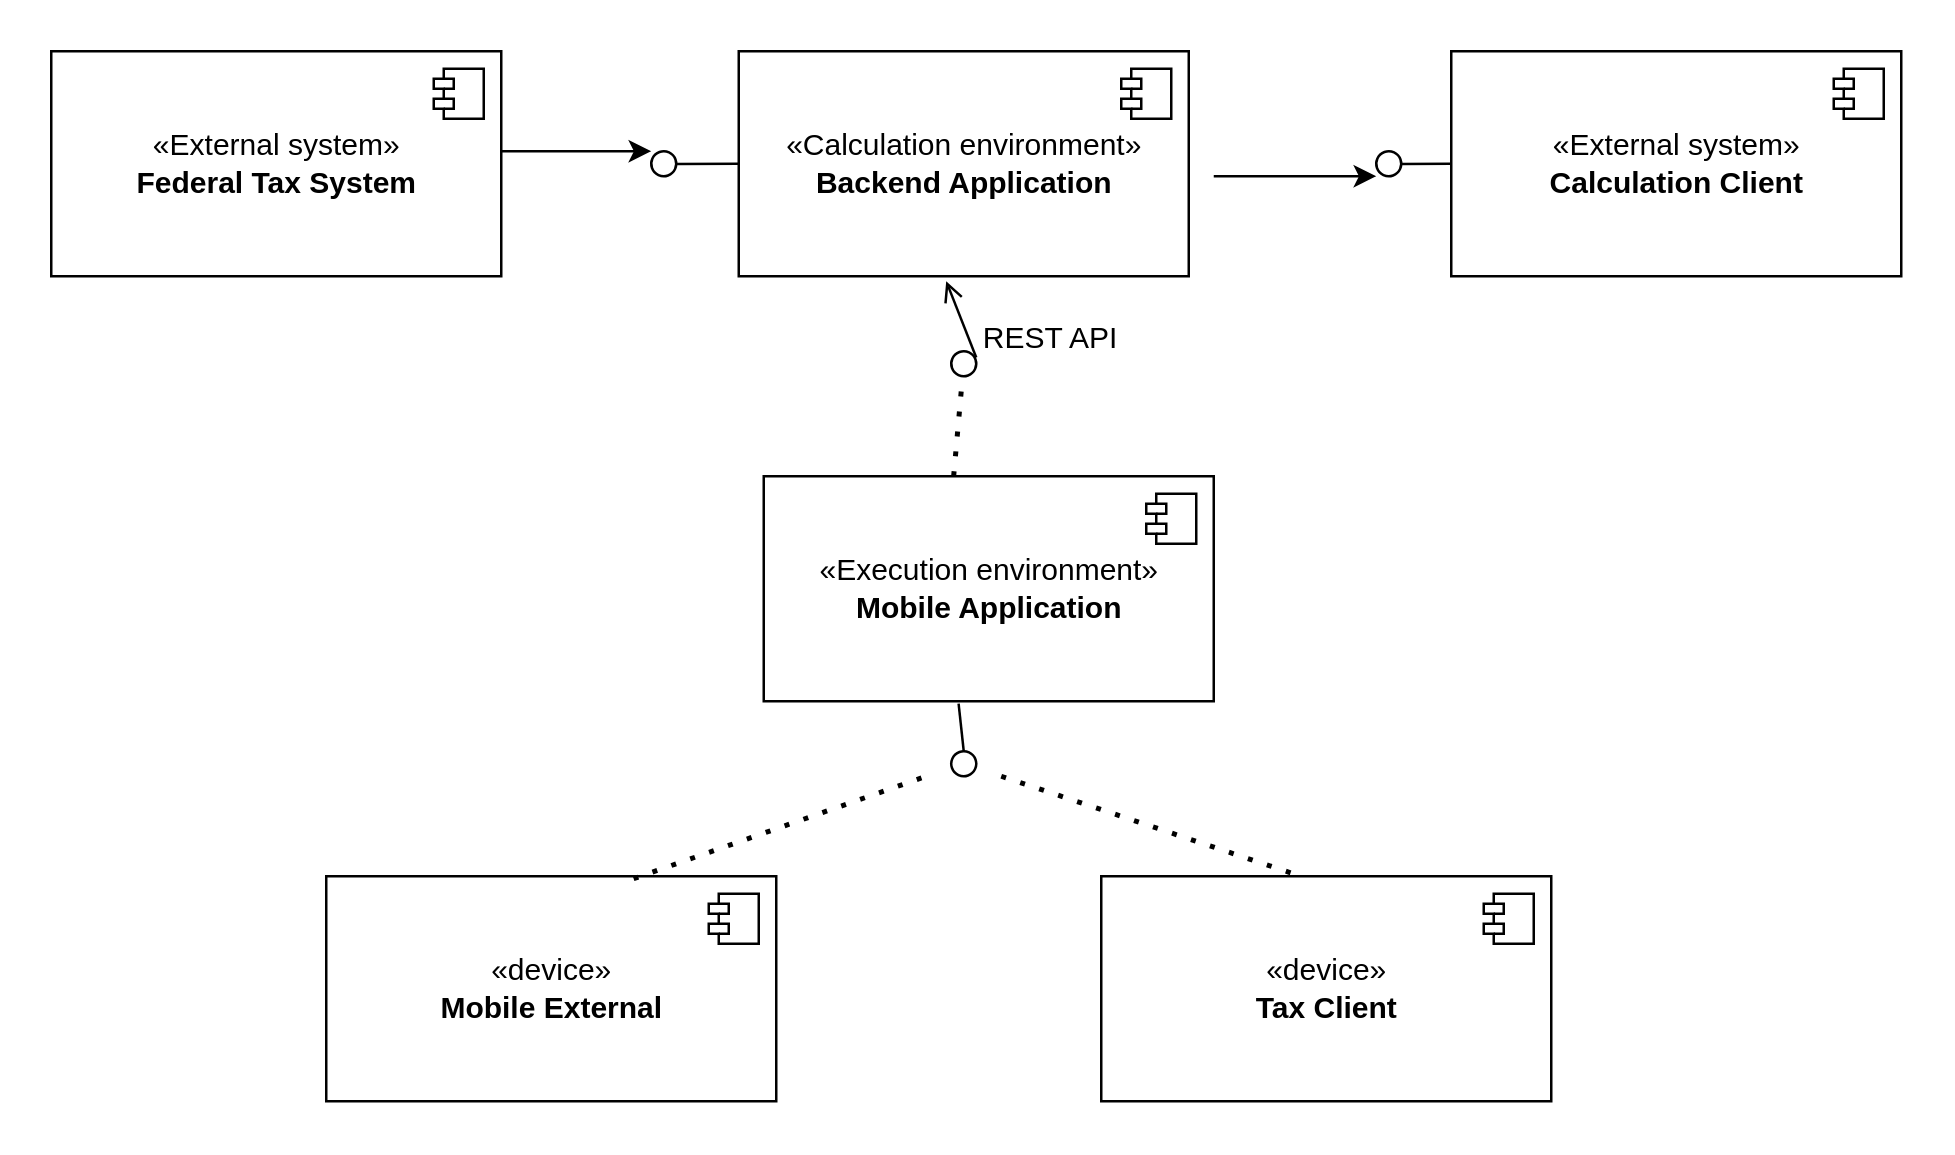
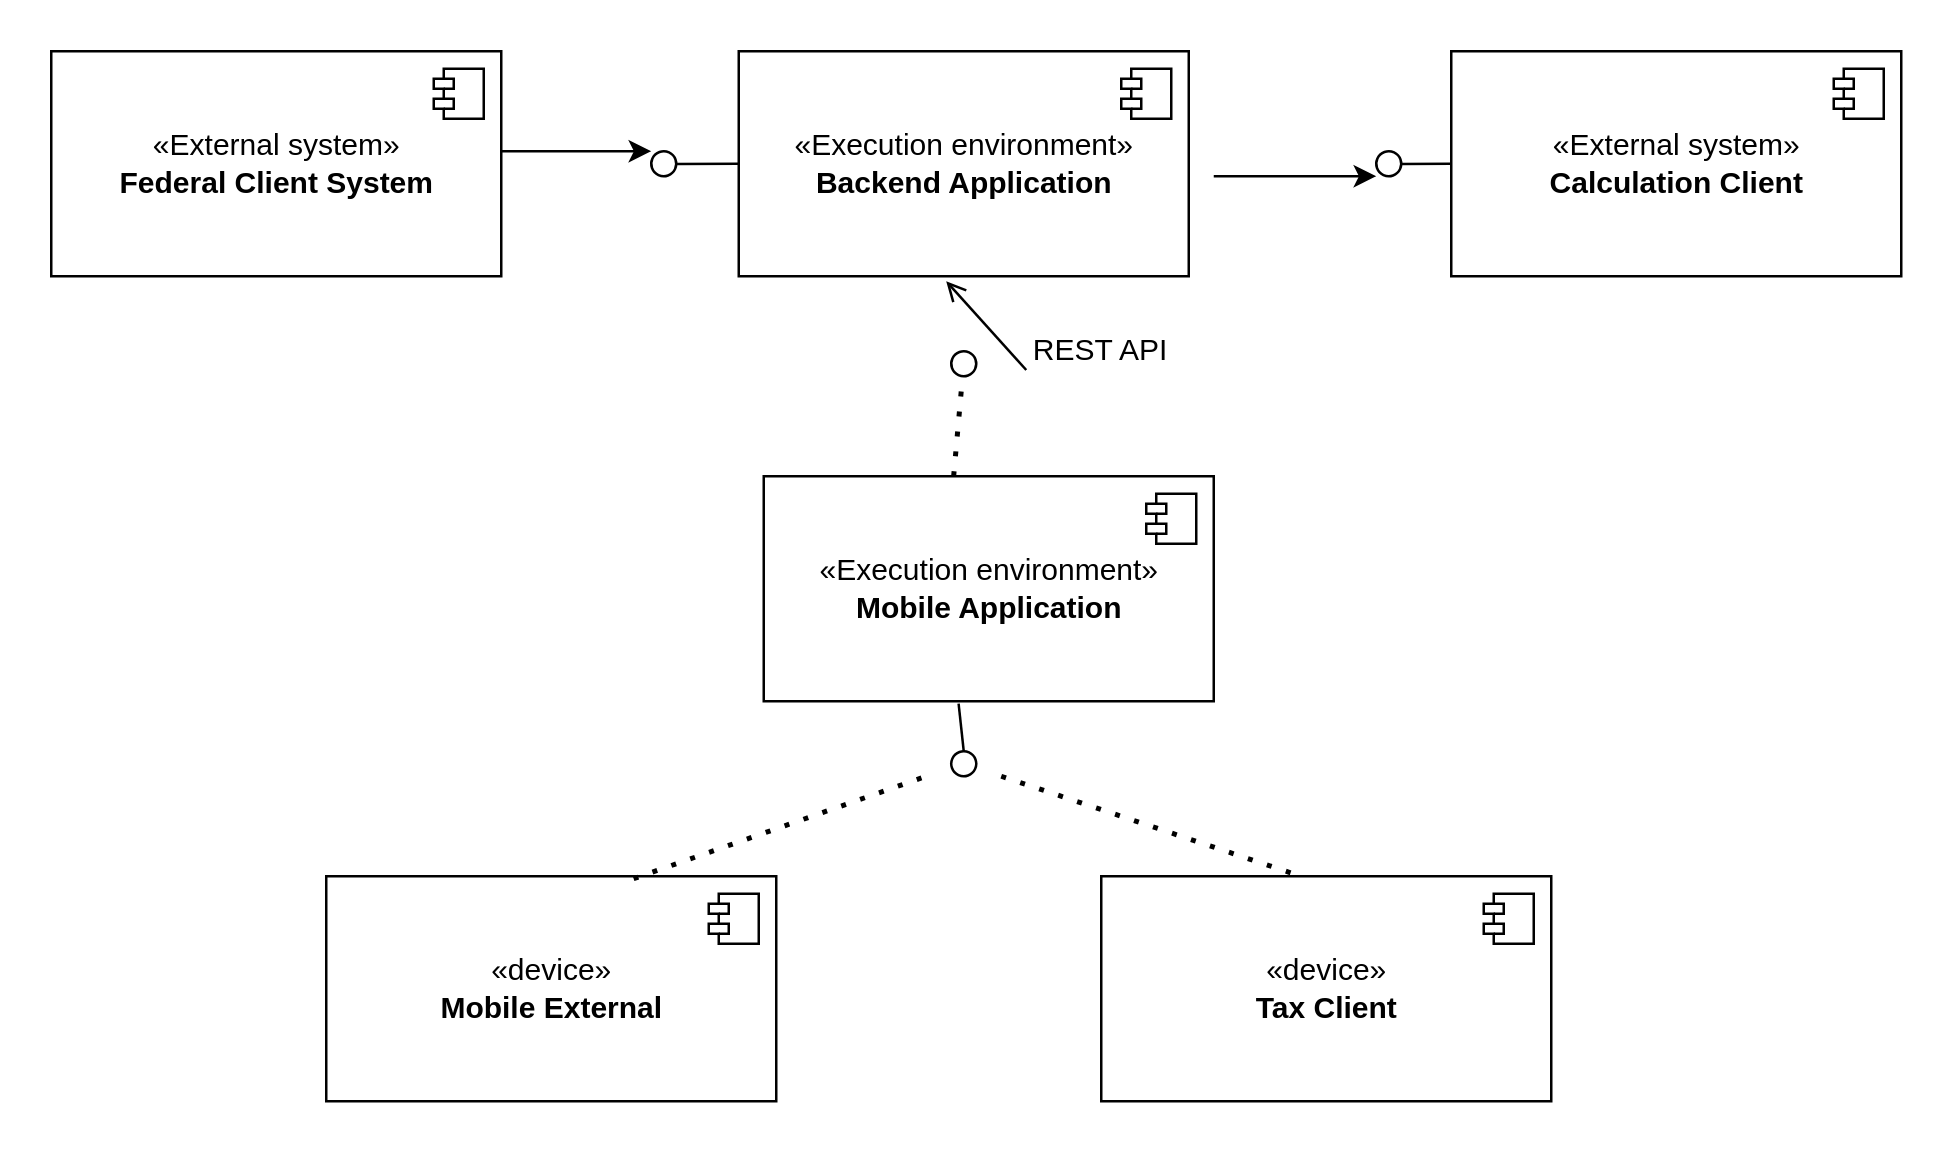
- <mxCell id="12" value="&lt;div&gt;«External system»&lt;/div&gt;&lt;div&gt;&lt;b&gt;Federal Tax System&lt;/b&gt;&lt;br&gt;&lt;/div&gt;" style="html=1;dropTarget=0;" parent="1" vertex="1"><mxGeometry x="20" y="20" width="180" height="90" as="geometry" /></mxCell>
+ <mxCell id="12" value="&lt;div&gt;«External system»&lt;/div&gt;&lt;div&gt;&lt;b&gt;Federal Client System&lt;/b&gt;&lt;br&gt;&lt;/div&gt;" style="html=1;dropTarget=0;" parent="1" vertex="1"><mxGeometry x="20" y="20" width="180" height="90" as="geometry" /></mxCell>
- <mxCell id="8" value="&lt;div&gt;«Calculation environment»&lt;/div&gt;&lt;b&gt;Backend Application&lt;/b&gt;" style="html=1;dropTarget=0;" parent="1" vertex="1"><mxGeometry x="295" y="20" width="180" height="90" as="geometry" /></mxCell>
+ <mxCell id="8" value="&lt;div&gt;«Execution environment»&lt;/div&gt;&lt;b&gt;Backend Application&lt;/b&gt;" style="html=1;dropTarget=0;" parent="1" vertex="1"><mxGeometry x="295" y="20" width="180" height="90" as="geometry" /></mxCell>
- <mxCell id="21" value="REST API" style="text;html=1;strokeColor=none;fillColor=none;align=center;verticalAlign=middle;whiteSpace=wrap;rounded=0;" parent="1" vertex="1"><mxGeometry x="390" y="120" width="60" height="30" as="geometry" /></mxCell>
+ <mxCell id="21" value="REST API" style="text;html=1;strokeColor=none;fillColor=none;align=center;verticalAlign=middle;whiteSpace=wrap;rounded=0;" parent="1" vertex="1"><mxGeometry x="410" y="125" width="60" height="30" as="geometry" /></mxCell>
